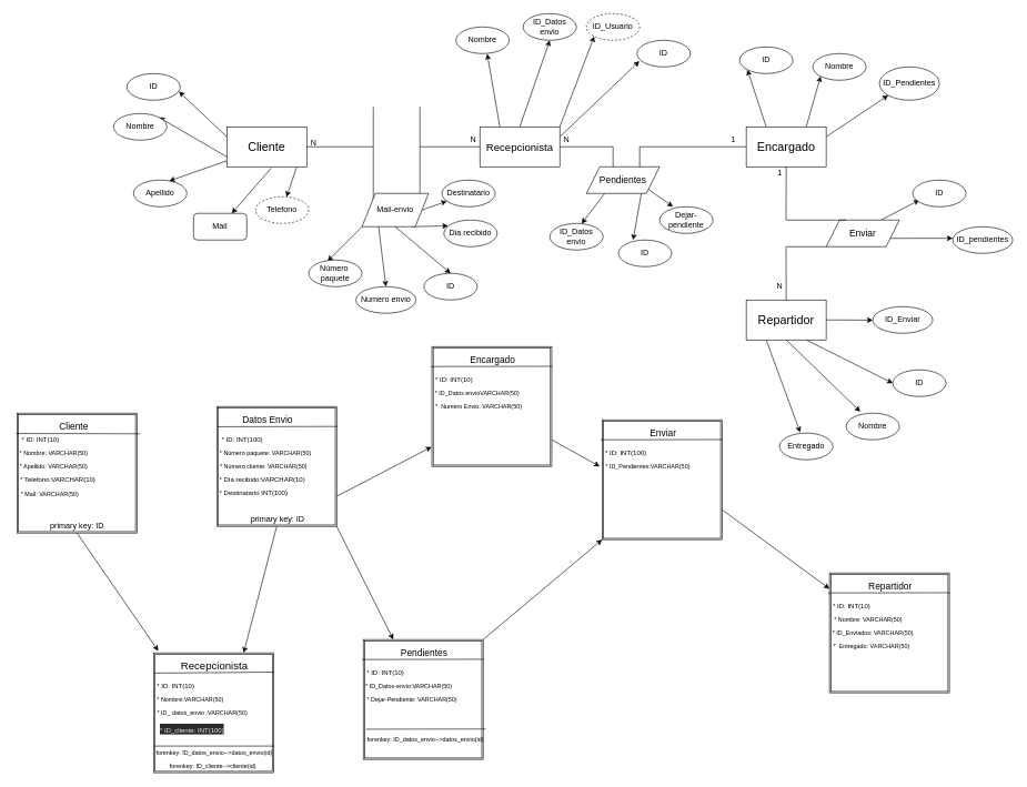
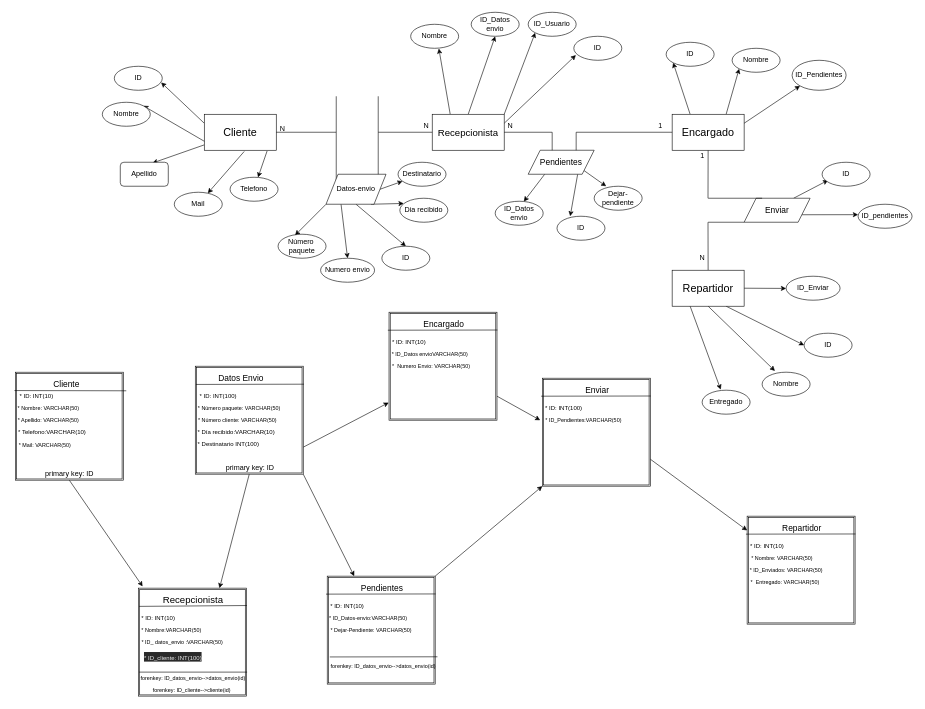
- <mxCell id="52" value="ID_Usuario" style="ellipse;whiteSpace=wrap;html=1;dashed=1;" parent="1" vertex="1"><mxGeometry x="880" y="20" width="80" height="40" as="geometry" /></mxCell>
+ <mxCell id="52" value="ID_Usuario" style="ellipse;whiteSpace=wrap;html=1;" parent="1" vertex="1"><mxGeometry x="880" y="20" width="80" height="40" as="geometry" /></mxCell>
- <mxCell id="17" value="Apellido" style="ellipse;whiteSpace=wrap;html=1;" parent="1" vertex="1"><mxGeometry x="200" y="270" width="80" height="40" as="geometry" /></mxCell>
+ <mxCell id="17" value="Apellido" style="whiteSpace=wrap;html=1;rounded=1;" parent="1" vertex="1"><mxGeometry x="200" y="270" width="80" height="40" as="geometry" /></mxCell>
- <mxCell id="19" value="Telefono" style="ellipse;whiteSpace=wrap;html=1;dashed=1;" parent="1" vertex="1"><mxGeometry x="383" y="295" width="80" height="40" as="geometry" /></mxCell>
+ <mxCell id="19" value="Telefono" style="ellipse;whiteSpace=wrap;html=1;" parent="1" vertex="1"><mxGeometry x="383" y="295" width="80" height="40" as="geometry" /></mxCell>
- <mxCell id="30" value="Mail-envio" style="shape=parallelogram;perimeter=parallelogramPerimeter;whiteSpace=wrap;html=1;fixedSize=1;" parent="1" vertex="1"><mxGeometry x="543" y="290" width="100" height="50" as="geometry" /></mxCell>
+ <mxCell id="30" value="Datos-envio" style="shape=parallelogram;perimeter=parallelogramPerimeter;whiteSpace=wrap;html=1;fixedSize=1;" parent="1" vertex="1"><mxGeometry x="543" y="290" width="100" height="50" as="geometry" /></mxCell>
- <mxCell id="18" value="Mail" style="whiteSpace=wrap;html=1;rounded=1;" parent="1" vertex="1"><mxGeometry x="290" y="320" width="80" height="40" as="geometry" /></mxCell>
+ <mxCell id="18" value="Mail" style="ellipse;whiteSpace=wrap;html=1;" parent="1" vertex="1"><mxGeometry x="290" y="320" width="80" height="40" as="geometry" /></mxCell>
